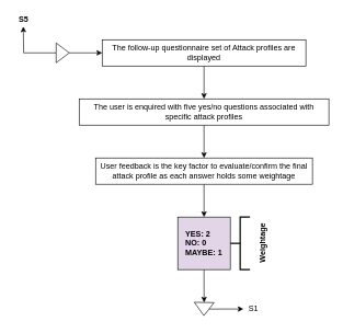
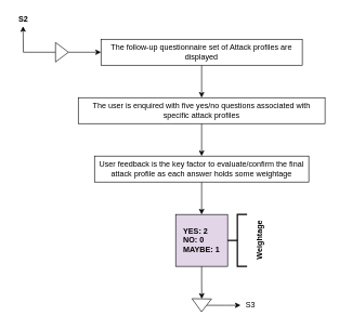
- <mxCell id="11" value="&lt;b&gt;S5&lt;/b&gt;" style="text;html=1;align=center;verticalAlign=middle;resizable=0;points=[];autosize=1;strokeColor=none;fillColor=none;" vertex="1" parent="1"><mxGeometry x="20" y="20" width="30" height="20" as="geometry" /></mxCell>
+ <mxCell id="11" value="&lt;b&gt;S2&lt;/b&gt;" style="text;html=1;align=center;verticalAlign=middle;resizable=0;points=[];autosize=1;strokeColor=none;fillColor=none;" vertex="1" parent="1"><mxGeometry x="20" y="20" width="30" height="20" as="geometry" /></mxCell>
- <mxCell id="14" value="S1" style="text;html=1;align=center;verticalAlign=middle;resizable=0;points=[];autosize=1;strokeColor=none;fillColor=none;" vertex="1" parent="1"><mxGeometry x="370" y="460" width="30" height="20" as="geometry" /></mxCell>
+ <mxCell id="14" value="S3" style="text;html=1;align=center;verticalAlign=middle;resizable=0;points=[];autosize=1;strokeColor=none;fillColor=none;" vertex="1" parent="1"><mxGeometry x="370" y="460" width="30" height="20" as="geometry" /></mxCell>
